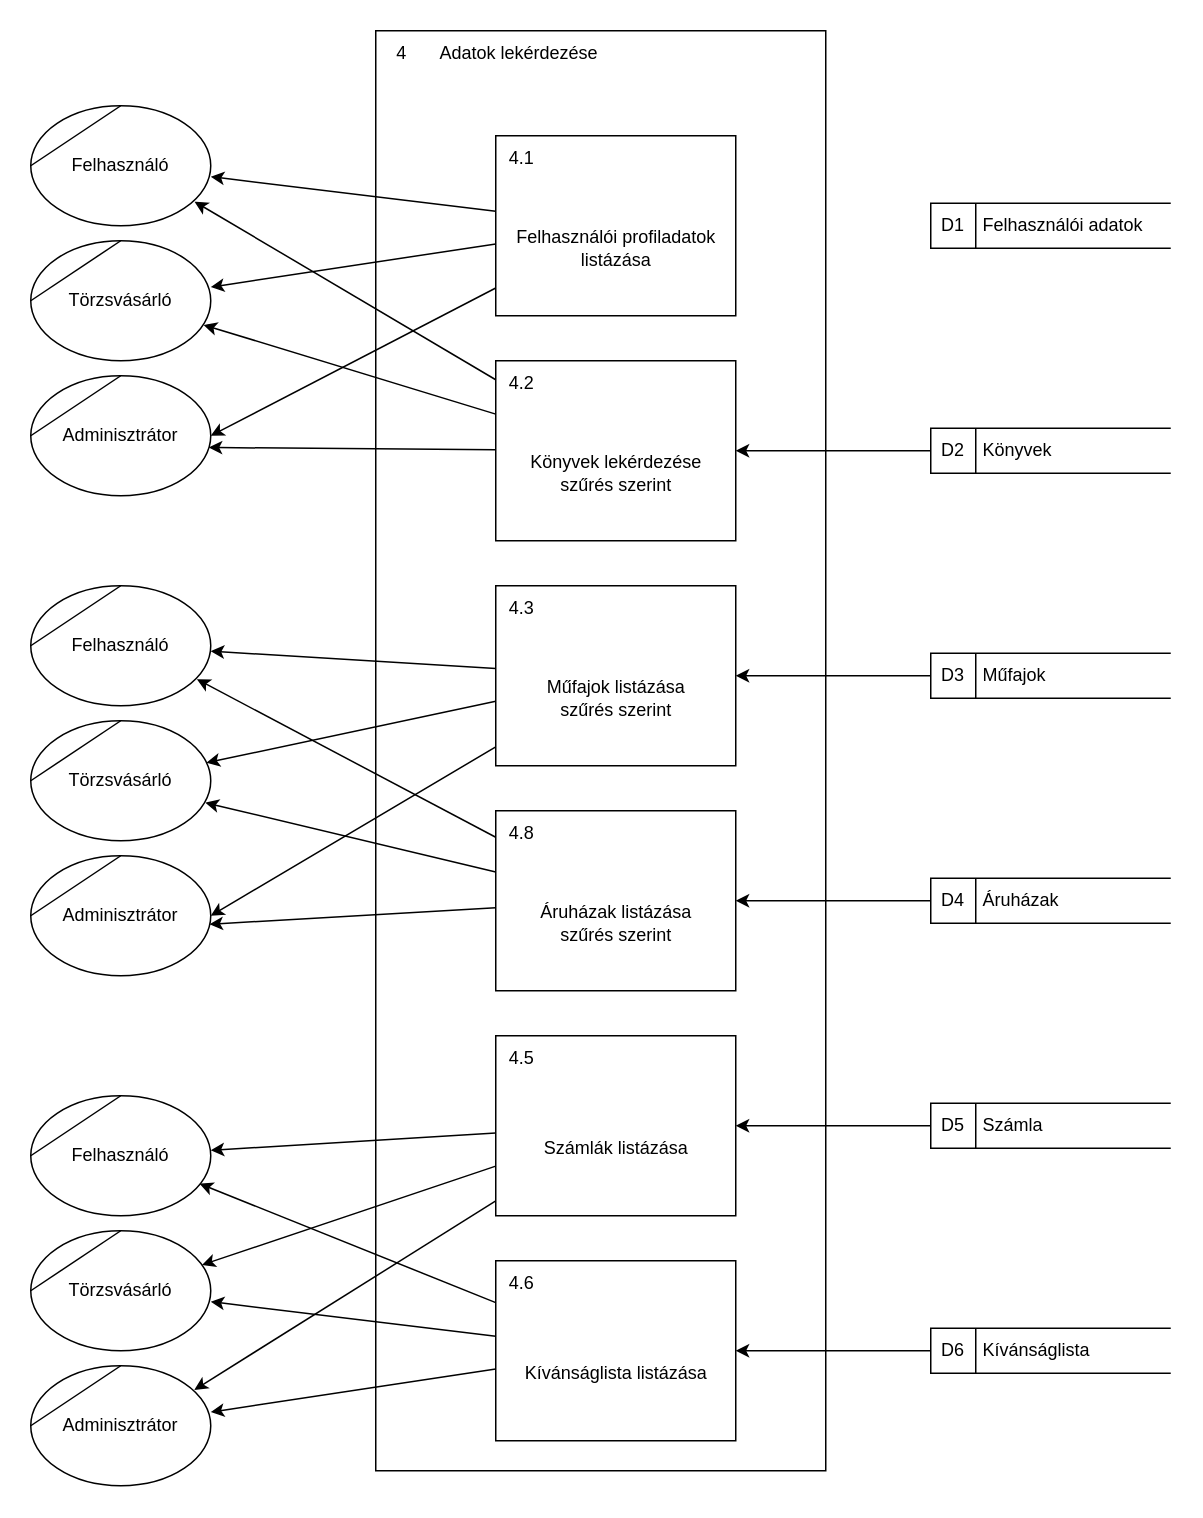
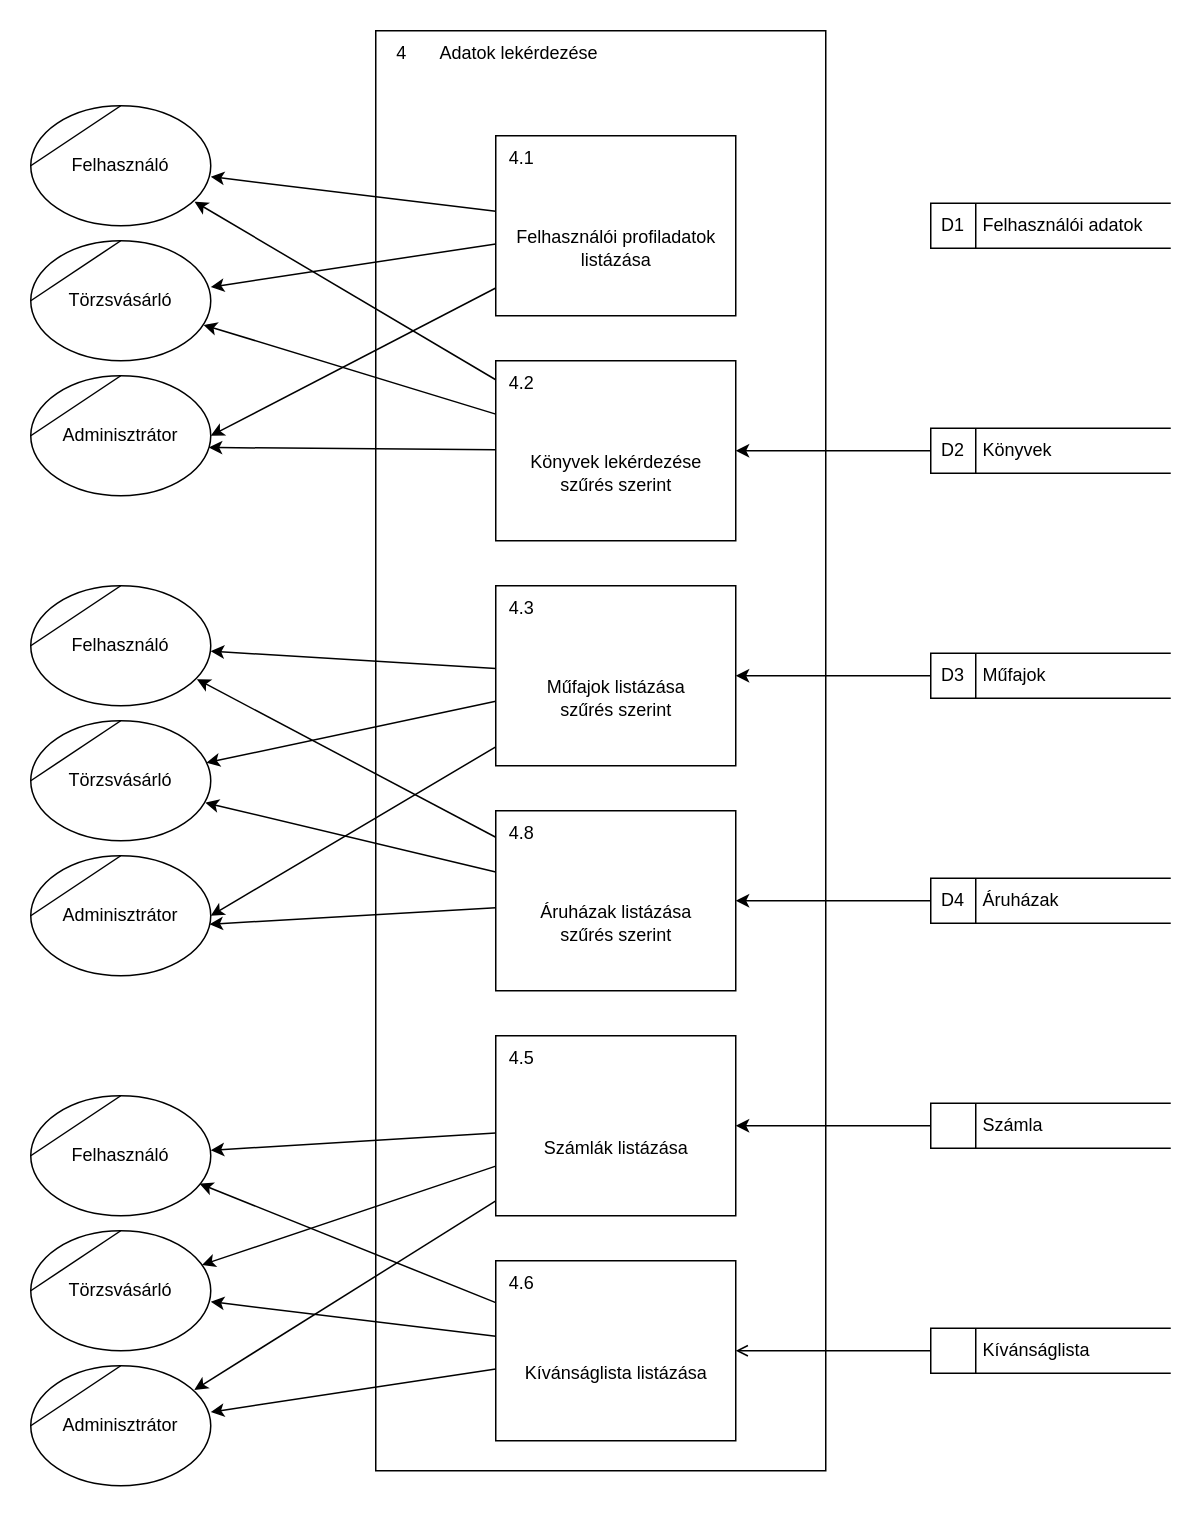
- <mxCell id="17" value="D5" style="text;html=1;strokeColor=none;fillColor=none;align=center;verticalAlign=middle;whiteSpace=wrap;rounded=0;movable=0;resizable=0;rotatable=0;cloneable=0;deletable=0;allowArrows=0;connectable=0;" vertex="1" parent="16"><mxGeometry width="30" height="30" as="geometry" /></mxCell>
- <mxCell id="35" value="" style="endArrow=classic;html=1;rounded=0;verticalAlign=bottom;" edge="1" parent="1" source="33" target="5"><mxGeometry x="-0.231" y="-10" width="50" height="50" relative="1" as="geometry"><mxPoint x="480" y="670" as="sourcePoint" /><mxPoint x="600" y="670" as="targetPoint" /><mxPoint x="-1" as="offset" /></mxGeometry></mxCell>
+ <mxCell id="35" value="" style="endArrow=open;html=1;rounded=0;verticalAlign=bottom;" edge="1" parent="1" source="33" target="5"><mxGeometry x="-0.231" y="-10" width="50" height="50" relative="1" as="geometry"><mxPoint x="480" y="670" as="sourcePoint" /><mxPoint x="600" y="670" as="targetPoint" /><mxPoint x="-1" as="offset" /></mxGeometry></mxCell>
- <mxCell id="34" value="D6" style="text;html=1;strokeColor=none;fillColor=none;align=center;verticalAlign=middle;whiteSpace=wrap;rounded=0;movable=0;resizable=0;rotatable=0;cloneable=0;deletable=0;allowArrows=0;connectable=0;" vertex="1" parent="33"><mxGeometry width="30" height="30" as="geometry" /></mxCell>
